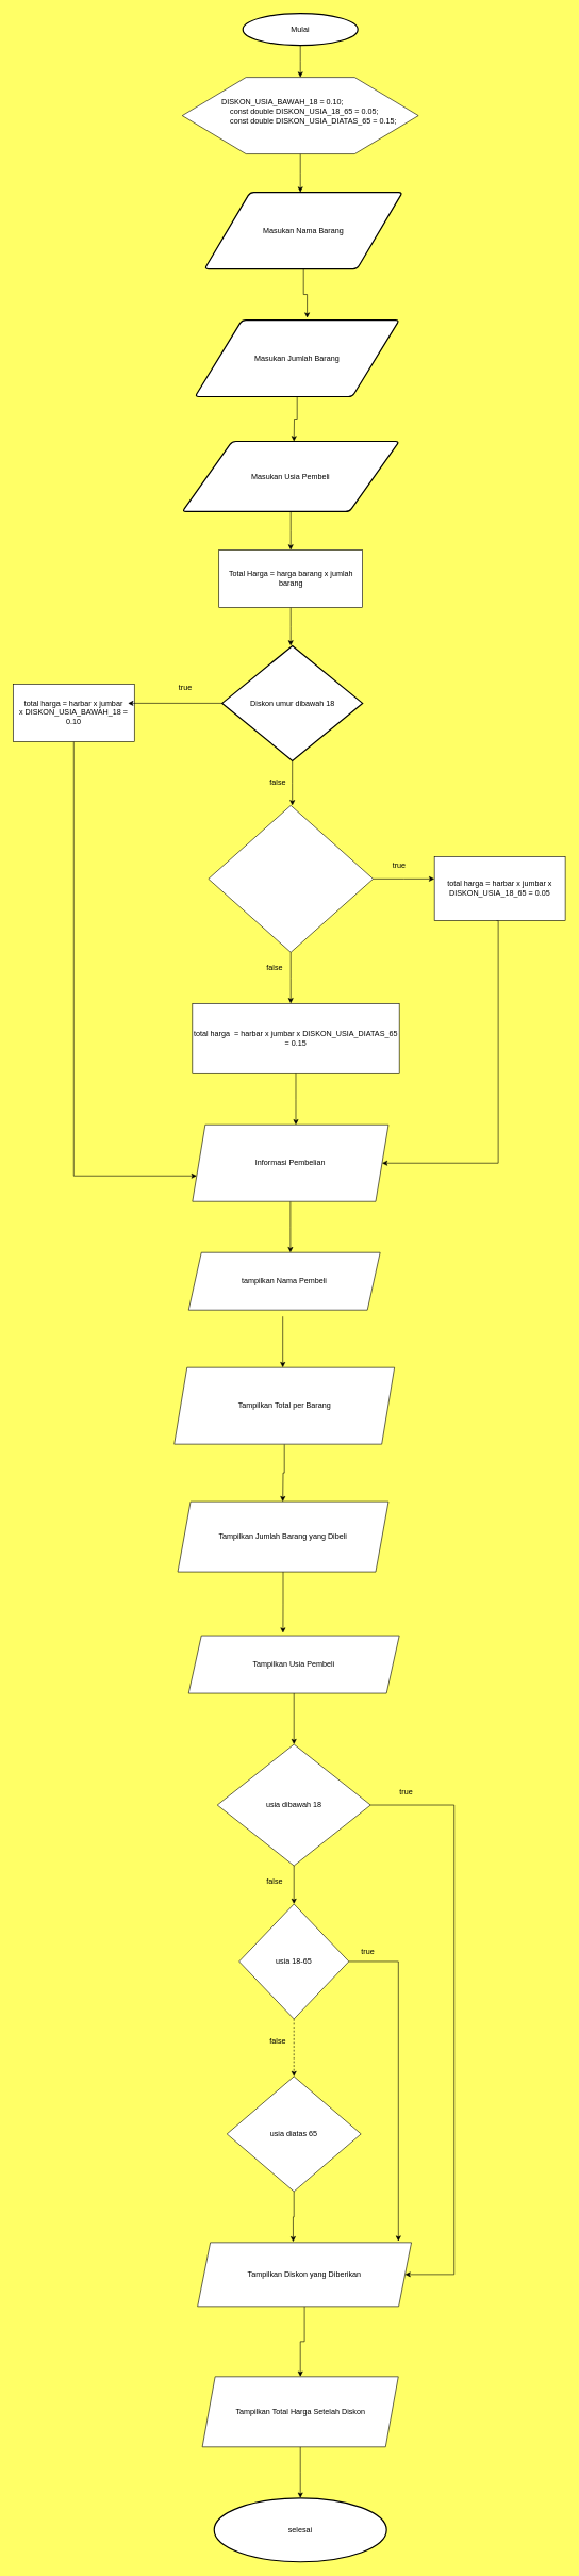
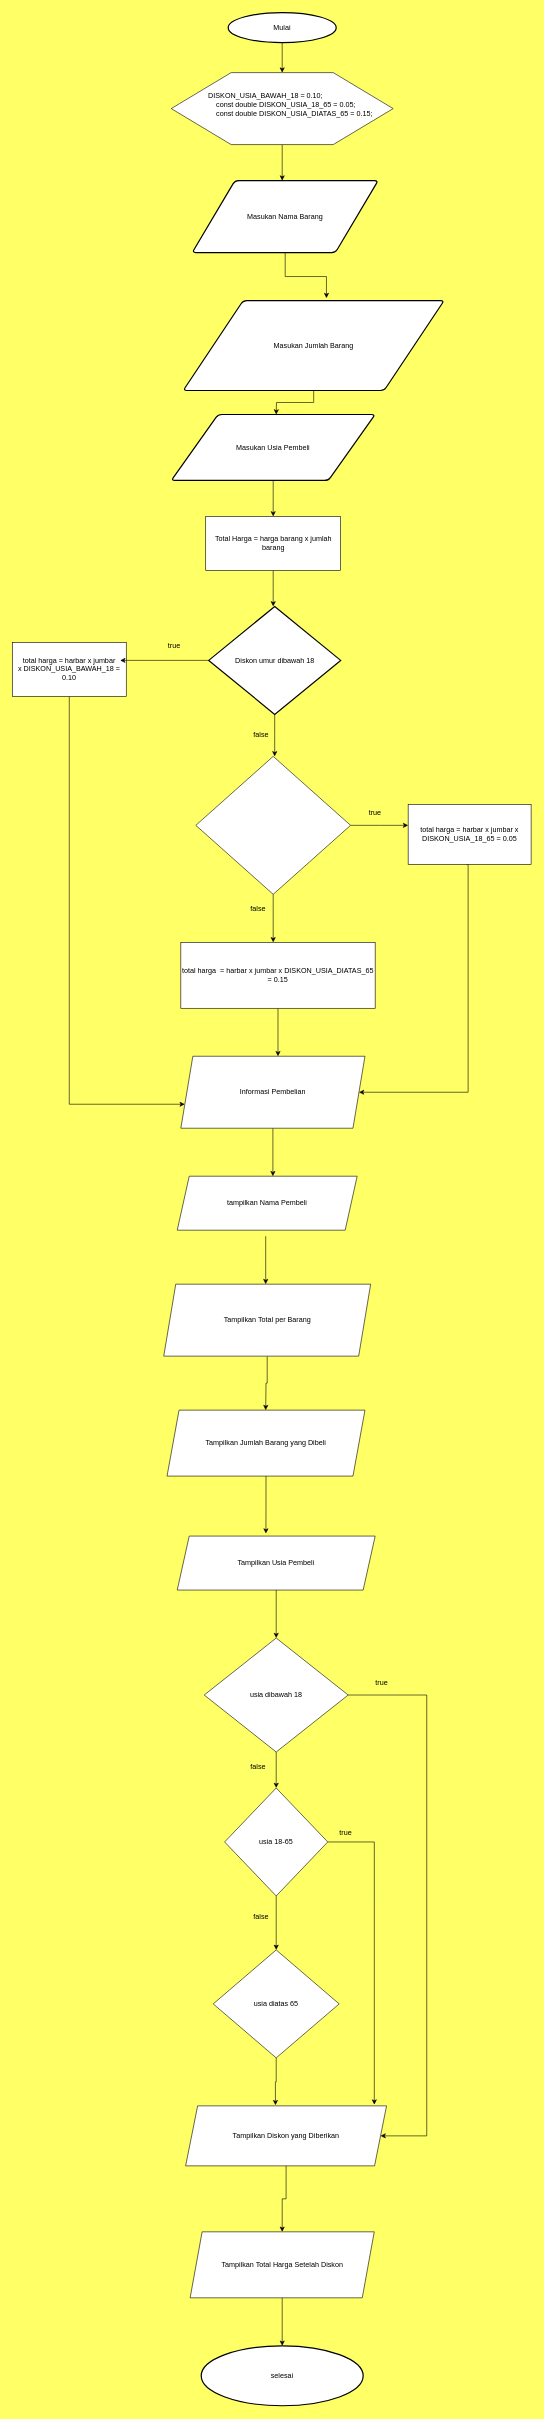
- <mxCell id="9" value="Masukan Jumlah Barang" style="shape=parallelogram;html=1;strokeWidth=2;perimeter=parallelogramPerimeter;whiteSpace=wrap;rounded=1;arcSize=12;size=0.23;" vertex="1" parent="1"><mxGeometry x="305" y="500" width="320" height="120" as="geometry" /></mxCell>
+ <mxCell id="9" value="Masukan Jumlah Barang" style="shape=parallelogram;html=1;strokeWidth=2;perimeter=parallelogramPerimeter;whiteSpace=wrap;rounded=1;arcSize=12;size=0.23;" vertex="1" parent="1"><mxGeometry x="305" y="500" width="435" height="150" as="geometry" /></mxCell>
- <mxCell id="46" style="edgeStyle=orthogonalEdgeStyle;rounded=0;orthogonalLoop=1;jettySize=auto;html=1;entryX=0.5;entryY=0;entryDx=0;entryDy=0;dashed=1;" edge="1" parent="1" source="47" target="48"><mxGeometry relative="1" as="geometry" /></mxCell>
+ <mxCell id="46" style="edgeStyle=orthogonalEdgeStyle;rounded=0;orthogonalLoop=1;jettySize=auto;html=1;entryX=0.5;entryY=0;entryDx=0;entryDy=0;" edge="1" parent="1" source="47" target="48"><mxGeometry relative="1" as="geometry" /></mxCell>
